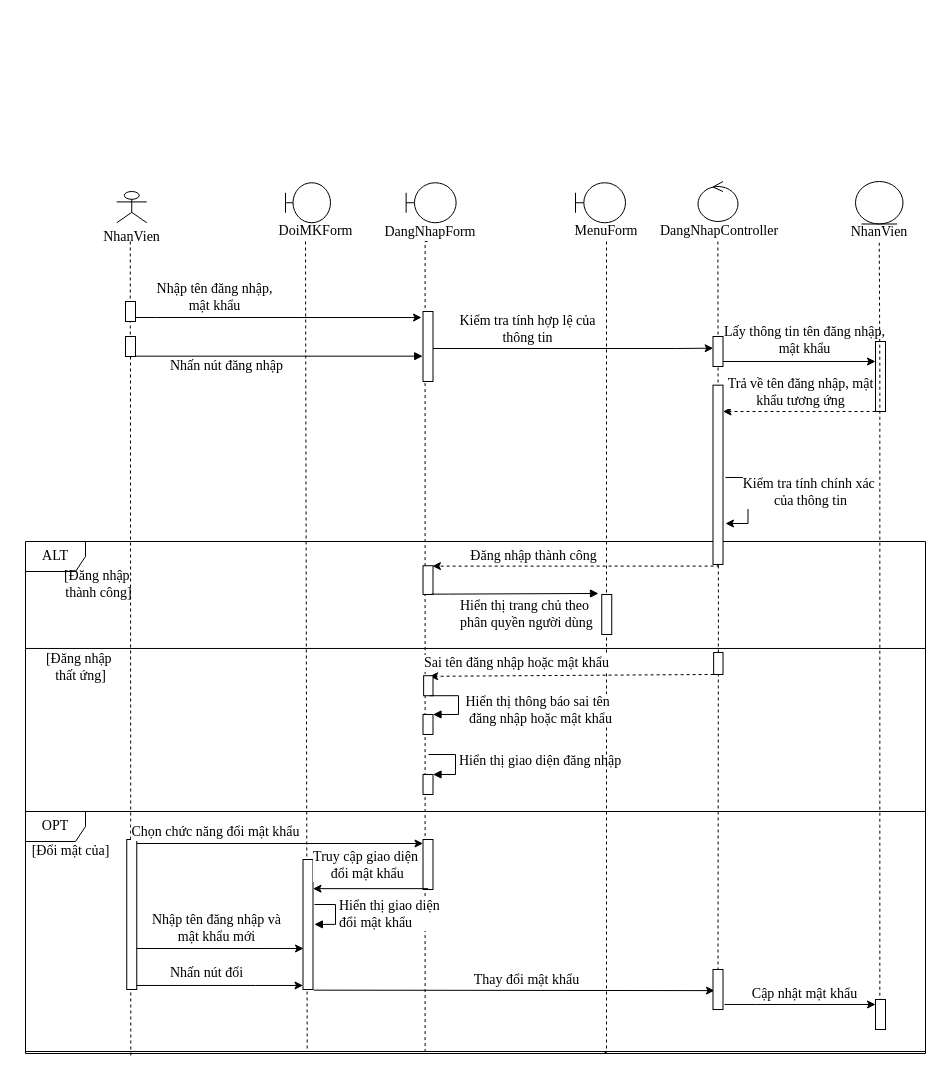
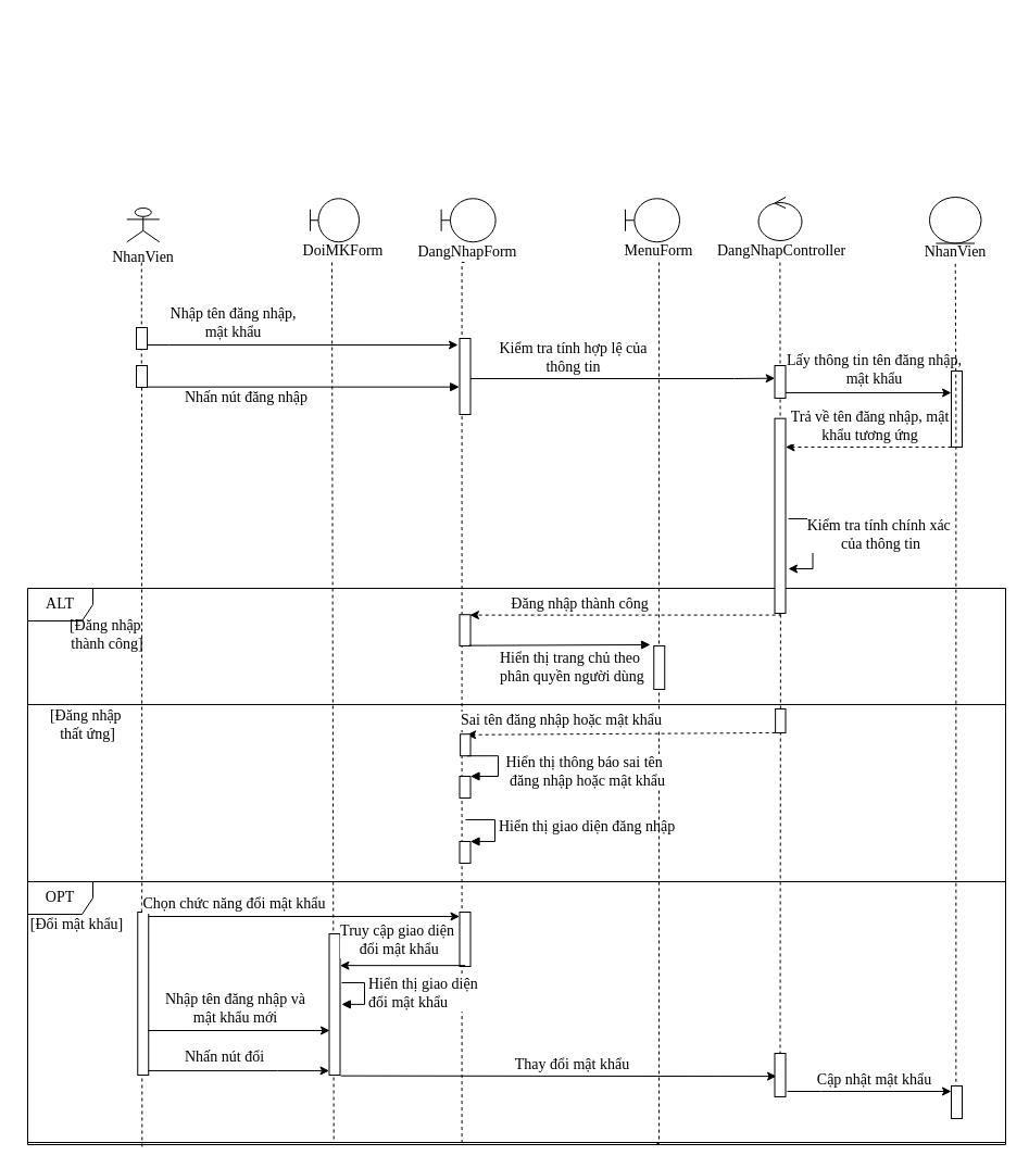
- <mxCell id="35" value="[Đổi mật của]" style="text;html=1;align=center;verticalAlign=middle;resizable=0;points=[];autosize=1;strokeColor=none;fontFamily=Times New Roman;fontSize=14;" parent="1" vertex="1"><mxGeometry x="20" y="841" width="100" height="20" as="geometry" /></mxCell>
+ <mxCell id="35" value="[Đổi mật khẩu]" style="text;html=1;align=center;verticalAlign=middle;resizable=0;points=[];autosize=1;strokeColor=none;fontFamily=Times New Roman;fontSize=14;" parent="1" vertex="1"><mxGeometry x="20" y="841" width="100" height="20" as="geometry" /></mxCell>
